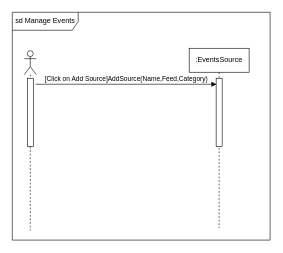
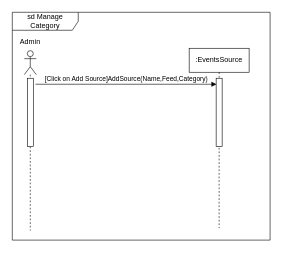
- <mxCell id="2" value="sd Manage Events" style="shape=umlFrame;whiteSpace=wrap;html=1;width=110;height=30;" parent="1" vertex="1"><mxGeometry x="20" y="20" width="430" height="380" as="geometry" /></mxCell>
+ <mxCell id="2" value="sd Manage Category" style="shape=umlFrame;whiteSpace=wrap;html=1;width=110;height=30;" parent="1" vertex="1"><mxGeometry x="20" y="20" width="430" height="380" as="geometry" /></mxCell>
+ <mxCell id="6" value="Admin" style="text;html=1;resizable=0;points=[];autosize=1;align=left;verticalAlign=top;spacingTop=-4;" parent="3" vertex="1"><mxGeometry width="50" height="20" as="geometry" /></mxCell>
